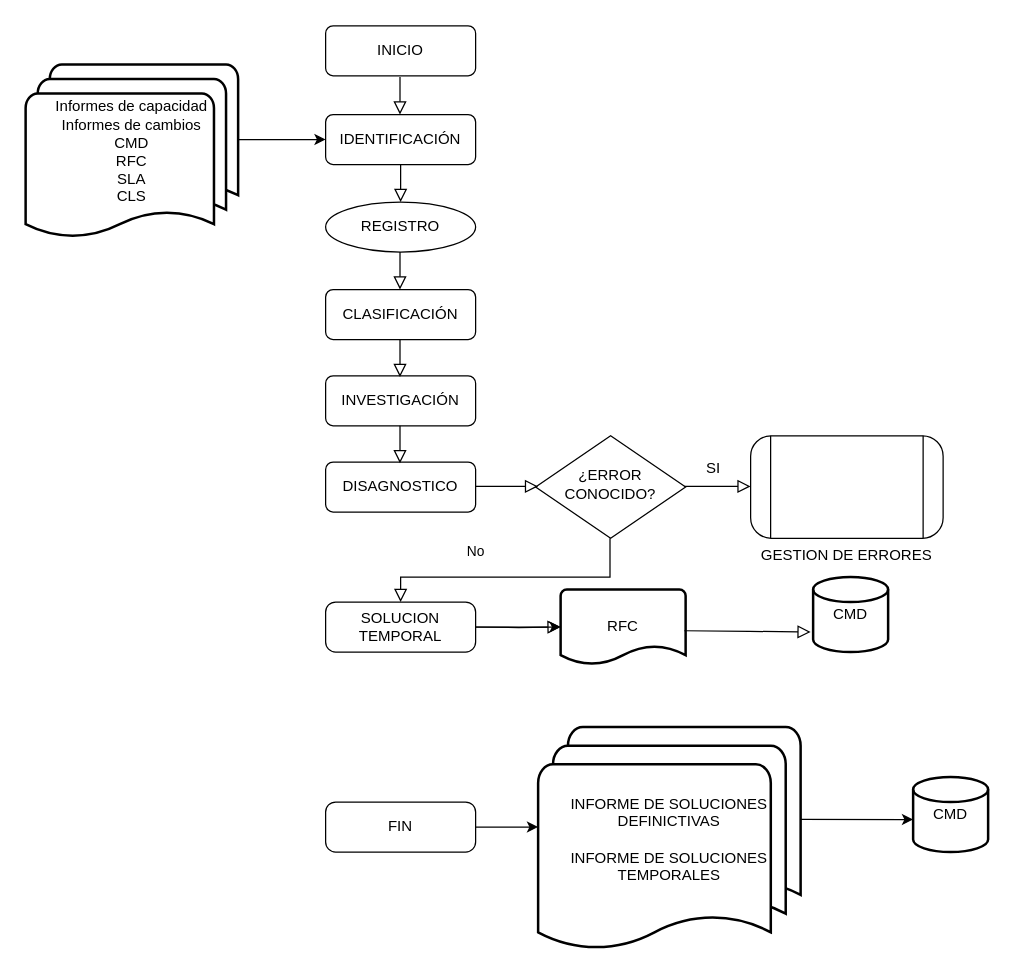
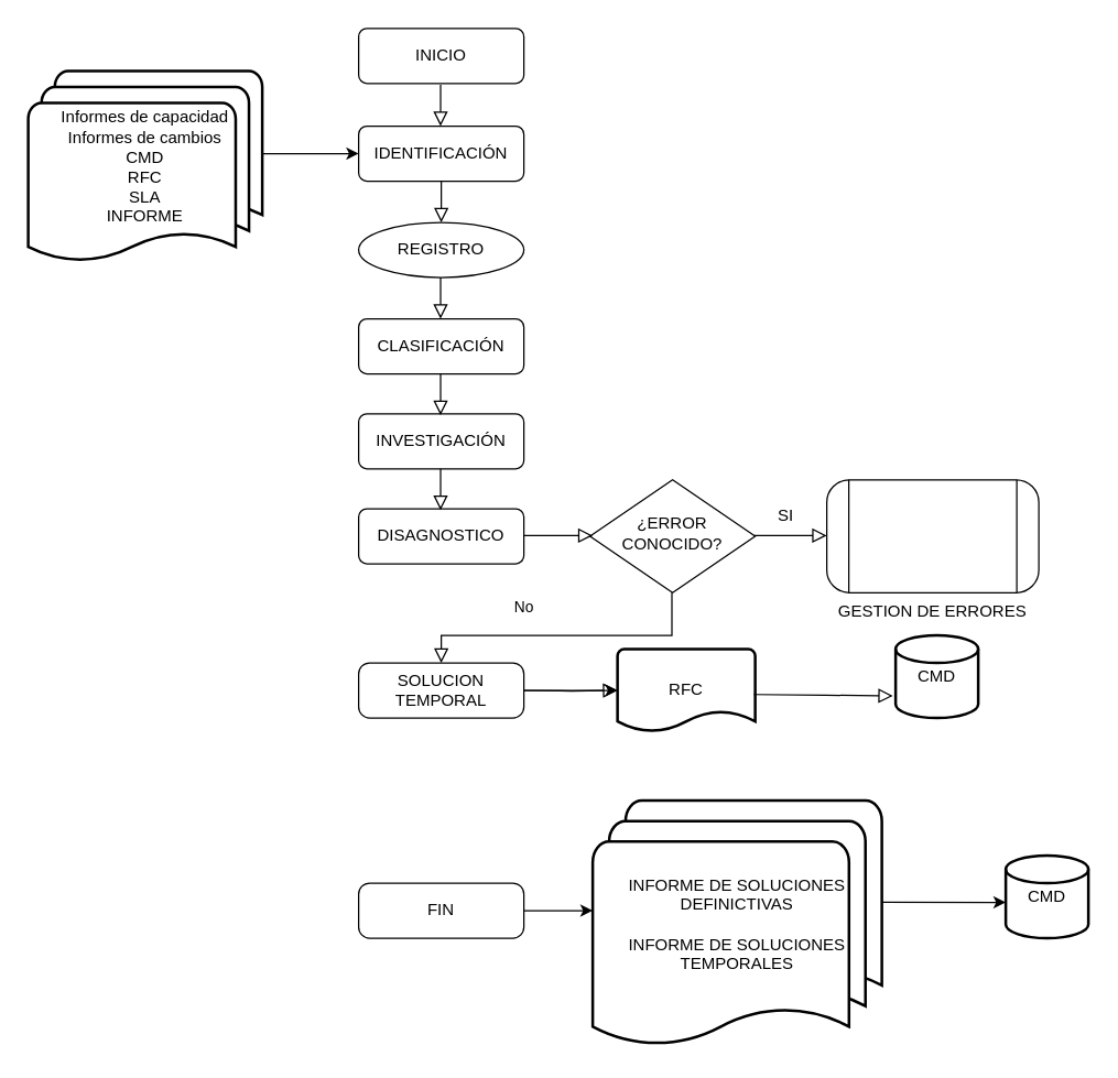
- <mxCell id="7" value="Informes de capacidad&lt;div&gt;Informes de cambios&lt;/div&gt;&lt;div&gt;CMD&lt;/div&gt;&lt;div&gt;RFC&lt;/div&gt;&lt;div&gt;SLA&lt;/div&gt;&lt;div&gt;CLS&lt;/div&gt;" style="strokeWidth=2;html=1;shape=mxgraph.flowchart.multi-document;whiteSpace=wrap;" vertex="1" parent="2"><mxGeometry y="31" width="170" height="140" as="geometry" /></mxCell>
+ <mxCell id="7" value="Informes de capacidad&lt;div&gt;Informes de cambios&lt;/div&gt;&lt;div&gt;CMD&lt;/div&gt;&lt;div&gt;RFC&lt;/div&gt;&lt;div&gt;SLA&lt;/div&gt;&lt;div&gt;INFORME&lt;/div&gt;" style="strokeWidth=2;html=1;shape=mxgraph.flowchart.multi-document;whiteSpace=wrap;" vertex="1" parent="2"><mxGeometry y="31" width="170" height="140" as="geometry" /></mxCell>
